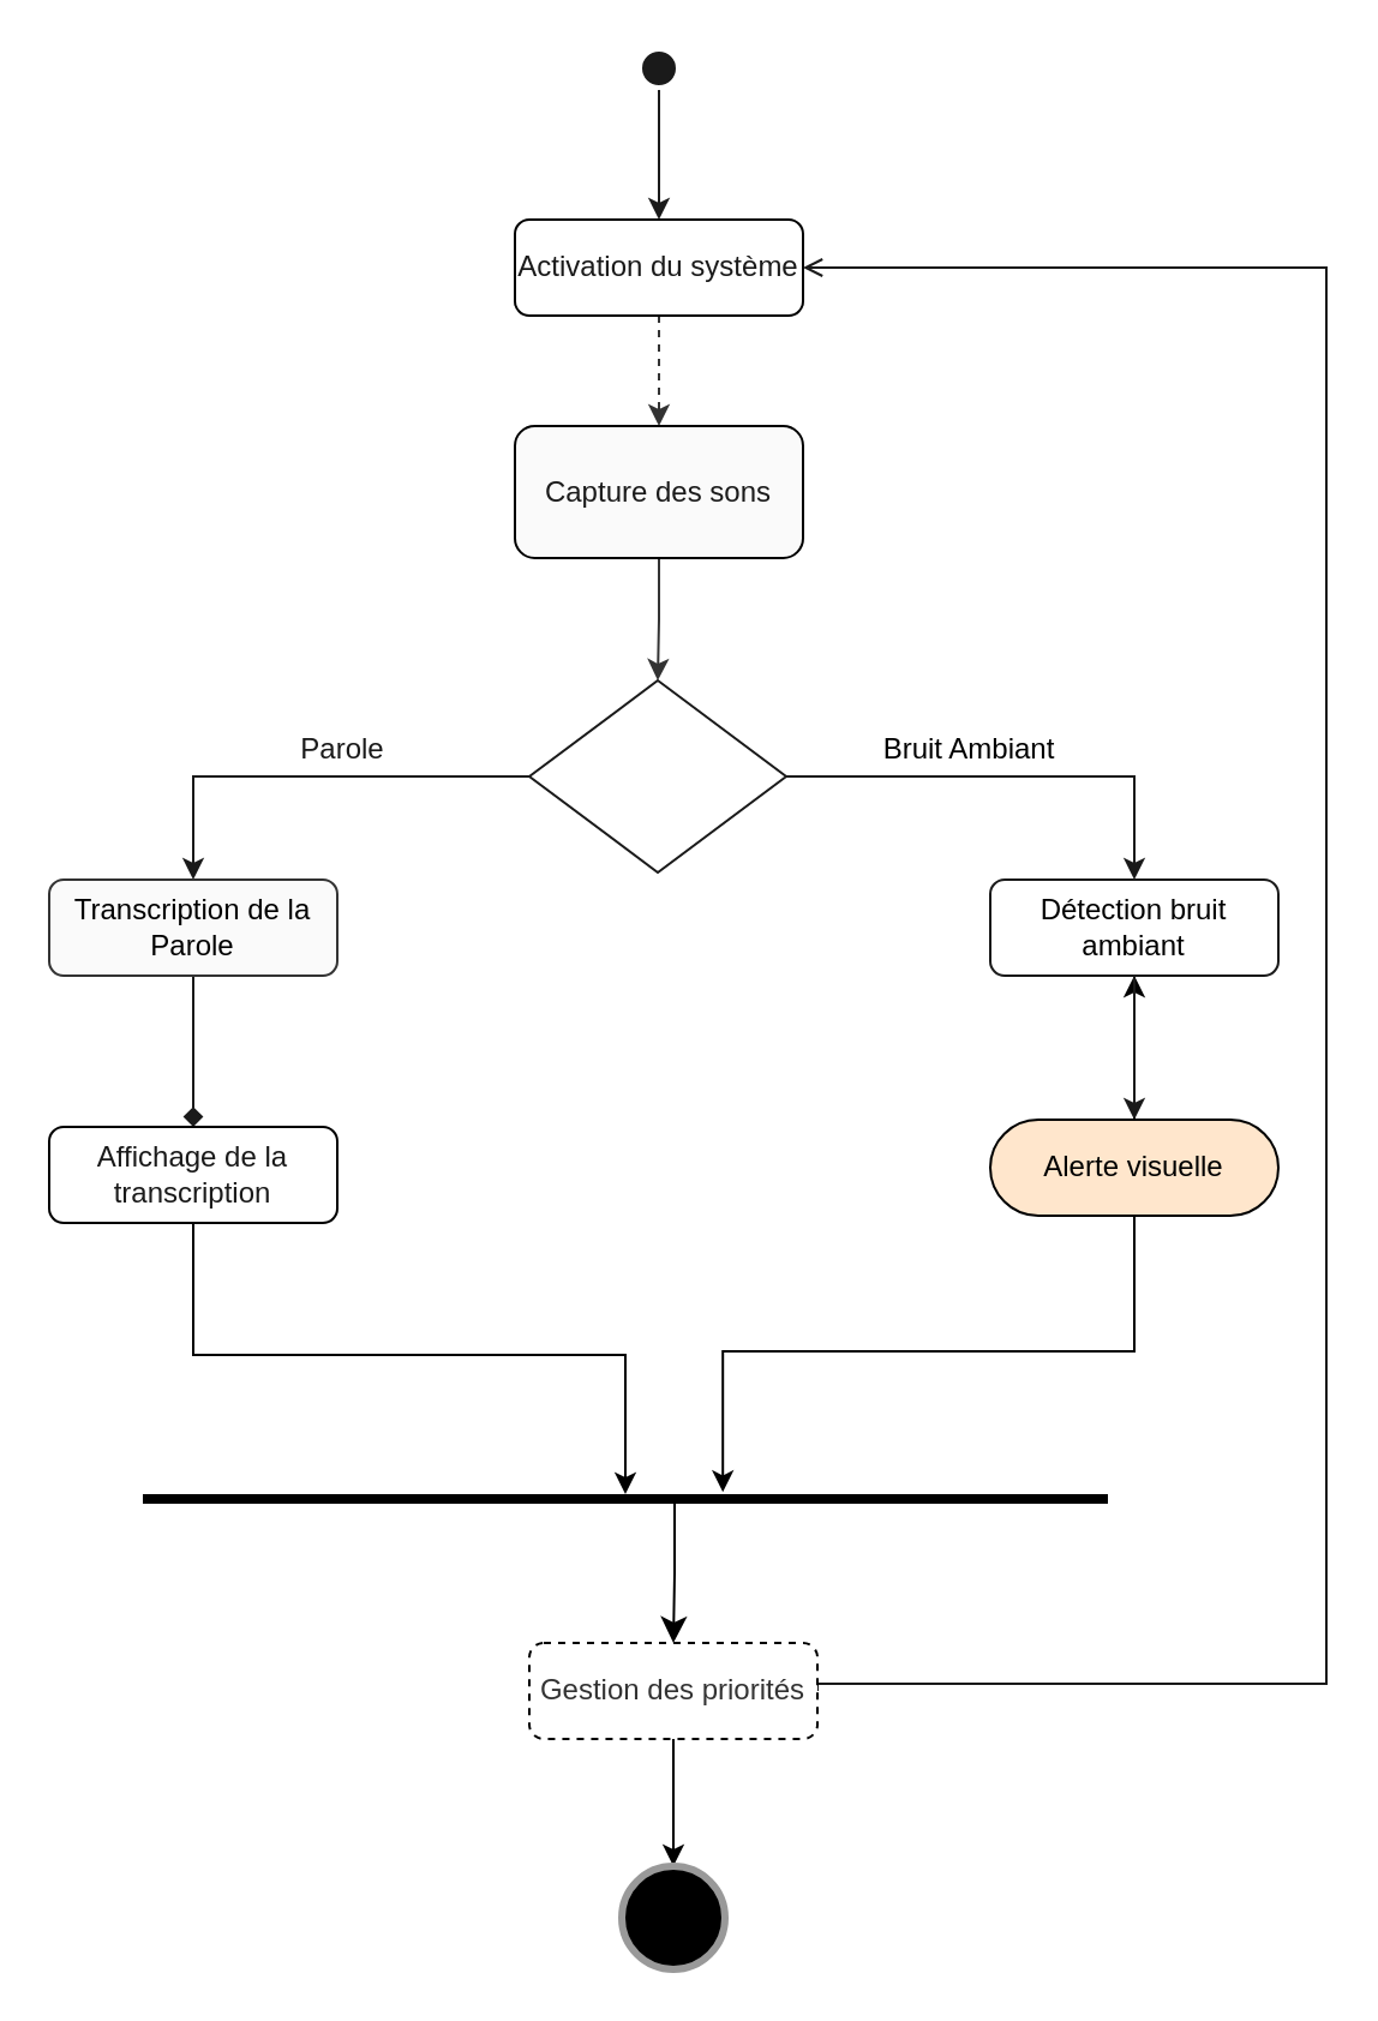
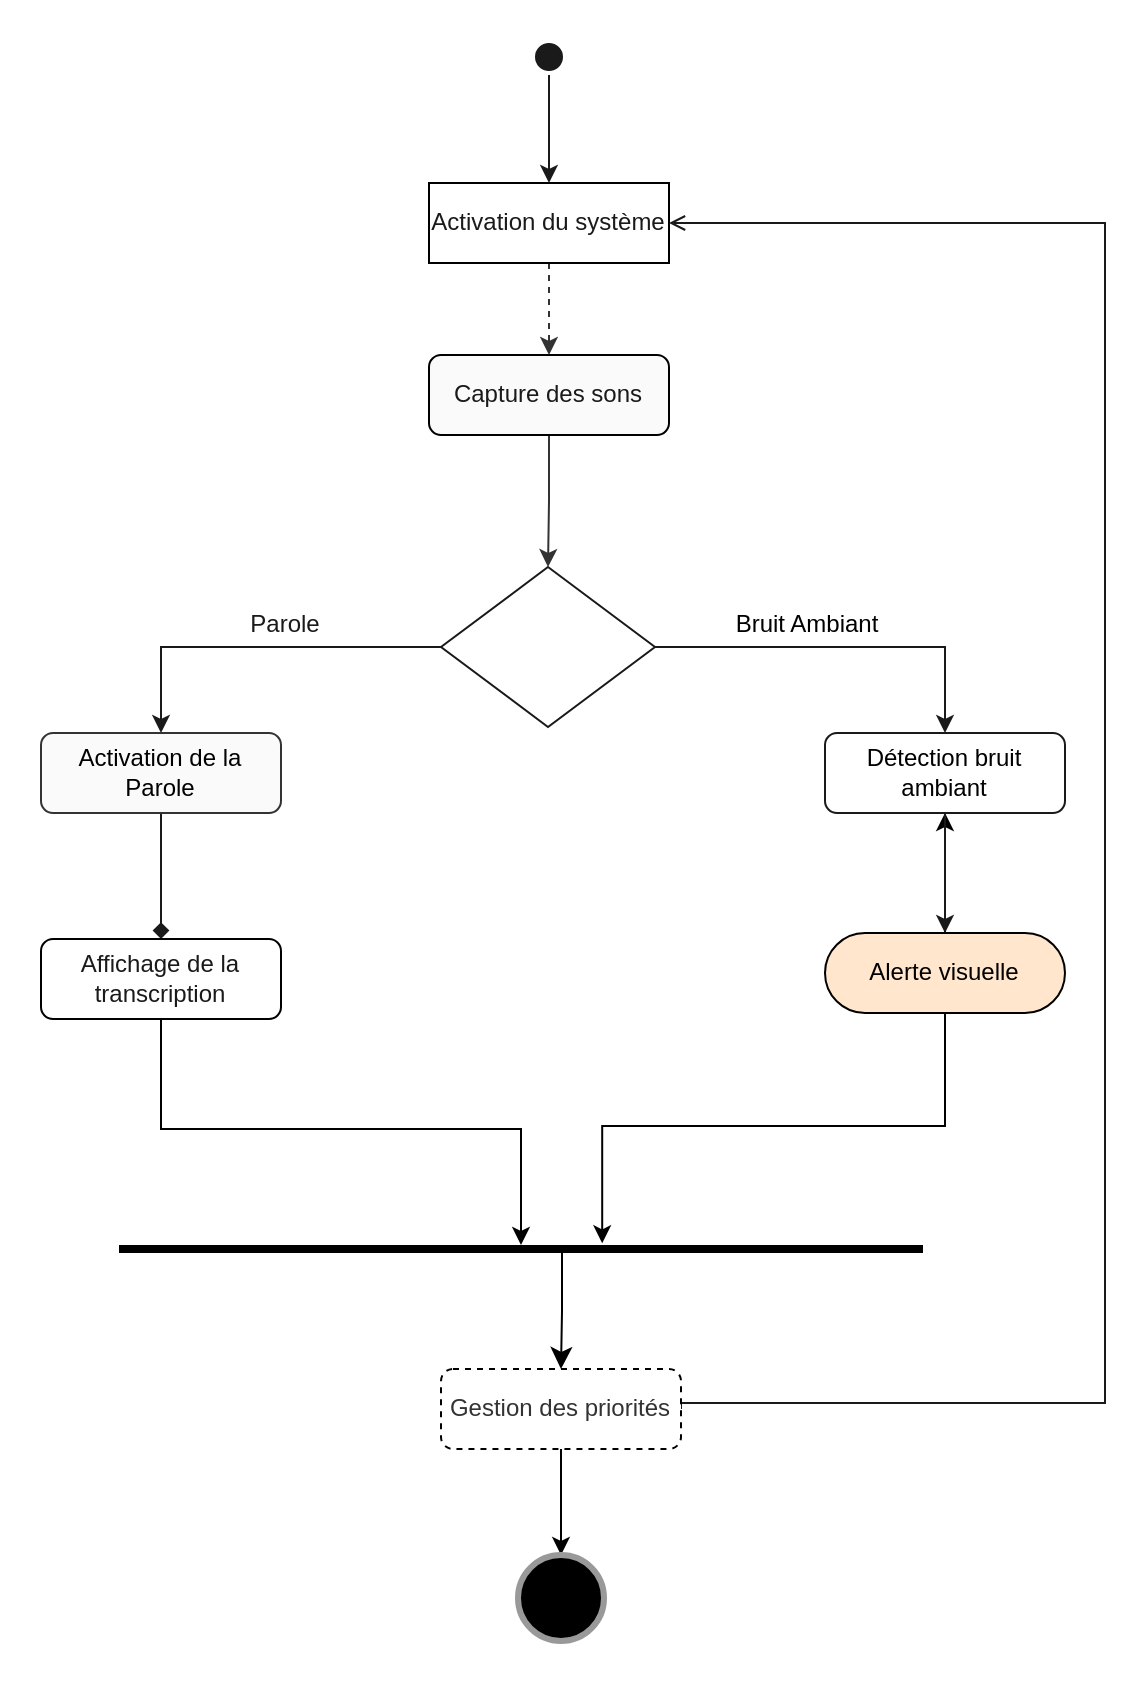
- <mxCell id="3" value="Activation du système" style="rounded=1;whiteSpace=wrap;html=1;fontSize=12;glass=0;strokeWidth=1;shadow=0;labelBackgroundColor=none;fillColor=#FFFFFF;strokeColor=#000000;fontColor=#1A1A1A;" vertex="1" parent="1"><mxGeometry x="214" y="91" width="120" height="40" as="geometry" /></mxCell>
+ <mxCell id="3" value="Activation du système" style="whiteSpace=wrap;html=1;fontSize=12;glass=0;strokeWidth=1;shadow=0;labelBackgroundColor=none;fillColor=#FFFFFF;strokeColor=#000000;fontColor=#1A1A1A;rounded=0;" vertex="1" parent="1"><mxGeometry x="214" y="91" width="120" height="40" as="geometry" /></mxCell>
- <mxCell id="8" value="Capture des sons" style="rounded=1;whiteSpace=wrap;html=1;fontSize=12;glass=0;strokeWidth=1;shadow=0;labelBackgroundColor=none;fillColor=#FAFAFA;strokeColor=#000000;fontColor=#1A1A1A;" vertex="1" parent="1"><mxGeometry x="214" y="177" width="120" height="55" as="geometry" /></mxCell>
+ <mxCell id="8" value="Capture des sons" style="rounded=1;whiteSpace=wrap;html=1;fontSize=12;glass=0;strokeWidth=1;shadow=0;labelBackgroundColor=none;fillColor=#FAFAFA;strokeColor=#000000;fontColor=#1A1A1A;" vertex="1" parent="1"><mxGeometry x="214" y="177" width="120" height="40" as="geometry" /></mxCell>
- <mxCell id="12" value="&lt;font color=&quot;#000000&quot;&gt;Transcription de la Parole&lt;/font&gt;" style="rounded=1;whiteSpace=wrap;html=1;fontSize=12;glass=0;strokeWidth=1;shadow=0;labelBackgroundColor=none;fillColor=#FAFAFA;strokeColor=#333333;fontColor=#1A1A1A;" vertex="1" parent="1"><mxGeometry x="20" y="366" width="120" height="40" as="geometry" /></mxCell>
+ <mxCell id="12" value="&lt;font color=&quot;#000000&quot;&gt;Activation de la Parole&lt;/font&gt;" style="rounded=1;whiteSpace=wrap;html=1;fontSize=12;glass=0;strokeWidth=1;shadow=0;labelBackgroundColor=none;fillColor=#FAFAFA;strokeColor=#333333;fontColor=#1A1A1A;" vertex="1" parent="1"><mxGeometry x="20" y="366" width="120" height="40" as="geometry" /></mxCell>
